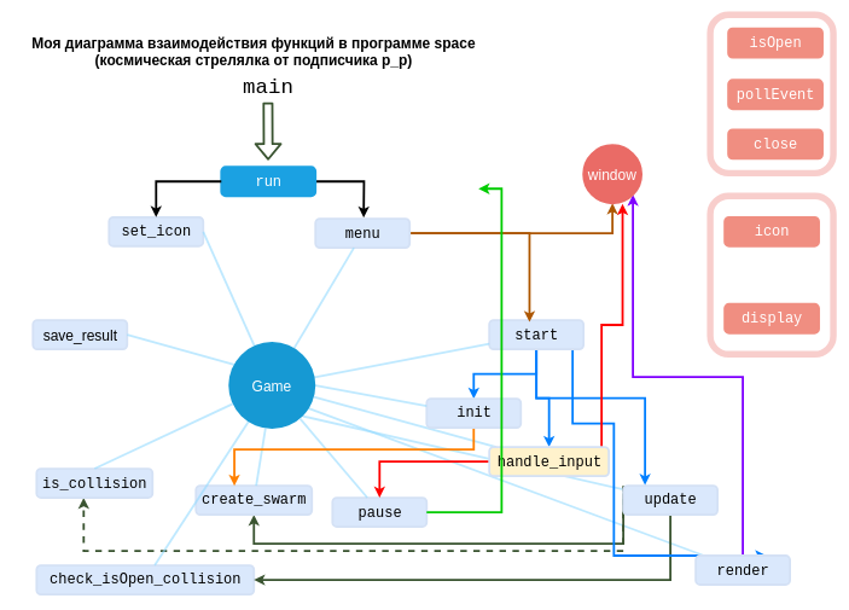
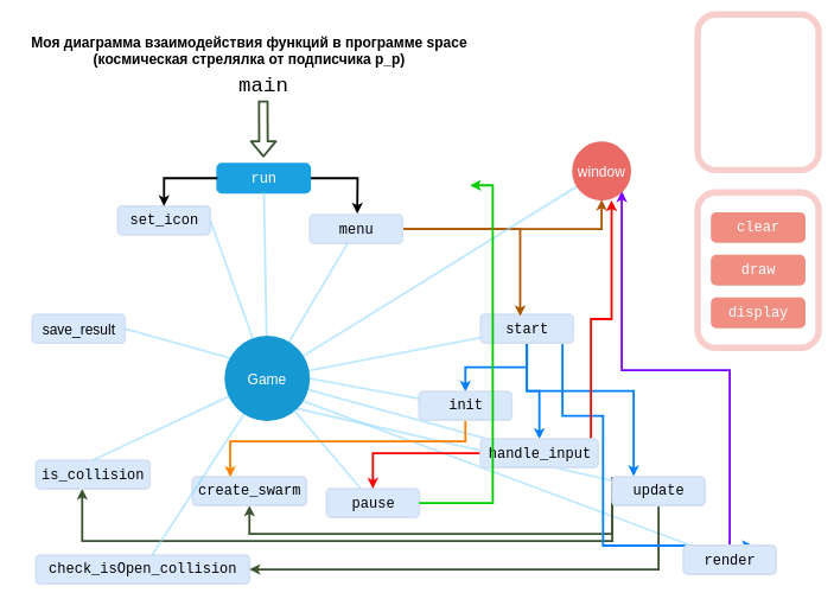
- <mxCell id="38" value="&lt;font style=&quot;font-size: 20px&quot; face=&quot;Courier New&quot;&gt;isOpen&lt;/font&gt;" style="rounded=1;strokeWidth=3;shadow=0;html=1;fontColor=#ffffff;strokeColor=#F08E81;fillColor=#F08E81;" parent="1" vertex="1"><mxGeometry x="1005" y="39" width="130" height="40" as="geometry" /></mxCell>
- <mxCell id="39" value="&lt;font style=&quot;font-size: 20px&quot; face=&quot;Courier New&quot;&gt;pollEvent&lt;/font&gt;" style="rounded=1;strokeWidth=3;shadow=0;html=1;fontColor=#ffffff;strokeColor=#F08E81;fillColor=#F08E81;" parent="1" vertex="1"><mxGeometry x="1005" y="110" width="130" height="40" as="geometry" /></mxCell>
- <mxCell id="3" value="&lt;font style=&quot;font-size: 20px&quot; face=&quot;Courier New&quot;&gt;close&lt;/font&gt;" style="rounded=1;strokeWidth=3;shadow=0;html=1;fontColor=#ffffff;strokeColor=#F08E81;fillColor=#F08E81;" parent="1" vertex="1"><mxGeometry x="1005" y="178.5" width="130" height="40" as="geometry" /></mxCell>
- <mxCell id="54" value="&lt;font style=&quot;font-size: 20px&quot; face=&quot;Courier New&quot;&gt;set_icon&lt;/font&gt;" style="rounded=1;fillColor=#dae8fc;strokeWidth=3;shadow=0;html=1;strokeColor=#D4E1F5;" vertex="1" parent="1"><mxGeometry x="150" y="299.25" width="130" height="40" as="geometry" /></mxCell>
+ <mxCell id="54" value="&lt;font style=&quot;font-size: 20px&quot; face=&quot;Courier New&quot;&gt;set_icon&lt;/font&gt;" style="rounded=1;fillColor=#dae8fc;strokeWidth=3;shadow=0;html=1;strokeColor=#D4E1F5;" vertex="1" parent="1"><mxGeometry x="165" y="289.25" width="130" height="40" as="geometry" /></mxCell>
- <mxCell id="42" value="&lt;font style=&quot;font-size: 20px&quot; face=&quot;Courier New&quot;&gt;icon&lt;/font&gt;" style="rounded=1;strokeWidth=3;shadow=0;html=1;fontColor=#ffffff;strokeColor=#F08E81;fillColor=#F08E81;" parent="1" vertex="1"><mxGeometry x="1000" y="299.25" width="130" height="40" as="geometry" /></mxCell>
+ <mxCell id="42" value="&lt;font style=&quot;font-size: 20px&quot; face=&quot;Courier New&quot;&gt;clear&lt;/font&gt;" style="rounded=1;strokeWidth=3;shadow=0;html=1;fontColor=#ffffff;strokeColor=#F08E81;fillColor=#F08E81;" parent="1" vertex="1"><mxGeometry x="1000" y="299.25" width="130" height="40" as="geometry" /></mxCell>
+ <mxCell id="33" value="" style="edgeStyle=none;endArrow=none;strokeWidth=3;html=1;strokeColor=#94DBFF;opacity=60;" parent="1" source="49" target="25" edge="1"><mxGeometry x="-450" y="236.5" width="100" height="100" as="geometry"><mxPoint x="-430" y="356.5" as="sourcePoint" /><mxPoint x="-330" y="256.5" as="targetPoint" /></mxGeometry></mxCell>
+ <mxCell id="36" value="&lt;font style=&quot;font-size: 20px&quot; face=&quot;Courier New&quot;&gt;draw&lt;/font&gt;" style="rounded=1;strokeWidth=3;shadow=0;html=1;fontColor=#ffffff;fillColor=#F08E81;strokeColor=#F08E81;" parent="1" vertex="1"><mxGeometry x="1000" y="359.25" width="130" height="40" as="geometry" /></mxCell>
- <mxCell id="35" value="" style="edgeStyle=none;endArrow=none;strokeWidth=3;html=1;opacity=60;strokeColor=#94DBFF;" parent="1" source="49" target="29" edge="1"><mxGeometry x="-450" y="236.5" width="100" height="100" as="geometry"><mxPoint x="-430" y="356.5" as="sourcePoint" /><mxPoint x="-330" y="256.5" as="targetPoint" /></mxGeometry></mxCell>
+ <mxCell id="35" value="" style="edgeStyle=none;endArrow=none;strokeWidth=3;html=1;opacity=60;strokeColor=#94DBFF;" parent="1" source="49" target="52" edge="1"><mxGeometry x="-450" y="236.5" width="100" height="100" as="geometry"><mxPoint x="-430" y="356.5" as="sourcePoint" /><mxPoint x="-330" y="256.5" as="targetPoint" /></mxGeometry></mxCell>
- <mxCell id="23" value="&lt;font style=&quot;font-size: 20px&quot; face=&quot;Courier New&quot;&gt;handle_input&lt;/font&gt;" style="rounded=1;fillColor=#fff2cc;strokeWidth=3;shadow=0;html=1;strokeColor=#D4E1F5;" parent="1" vertex="1"><mxGeometry x="675" y="616.5" width="165" height="40" as="geometry" /></mxCell>
+ <mxCell id="23" value="&lt;font style=&quot;font-size: 20px&quot; face=&quot;Courier New&quot;&gt;handle_input&lt;/font&gt;" style="rounded=1;fillColor=#dae8fc;strokeWidth=3;shadow=0;html=1;strokeColor=#D4E1F5;" parent="1" vertex="1"><mxGeometry x="675" y="616.5" width="165" height="40" as="geometry" /></mxCell>
- <mxCell id="10" style="edgeStyle=orthogonalEdgeStyle;rounded=0;orthogonalLoop=1;jettySize=auto;html=1;strokeWidth=3;strokeColor=#3A5431;exitX=0;exitY=0;exitDx=0;exitDy=0;dashed=1;" parent="1" source="12" target="43" edge="1"><mxGeometry relative="1" as="geometry"><mxPoint x="110" y="690" as="targetPoint" /><Array as="points"><mxPoint x="860" y="760" /><mxPoint x="115" y="760" /></Array></mxGeometry></mxCell>
+ <mxCell id="10" style="edgeStyle=orthogonalEdgeStyle;rounded=0;orthogonalLoop=1;jettySize=auto;html=1;strokeWidth=3;strokeColor=#3A5431;exitX=0;exitY=0;exitDx=0;exitDy=0;" parent="1" source="12" target="43" edge="1"><mxGeometry relative="1" as="geometry"><mxPoint x="110" y="690" as="targetPoint" /><Array as="points"><mxPoint x="860" y="760" /><mxPoint x="115" y="760" /></Array></mxGeometry></mxCell>
